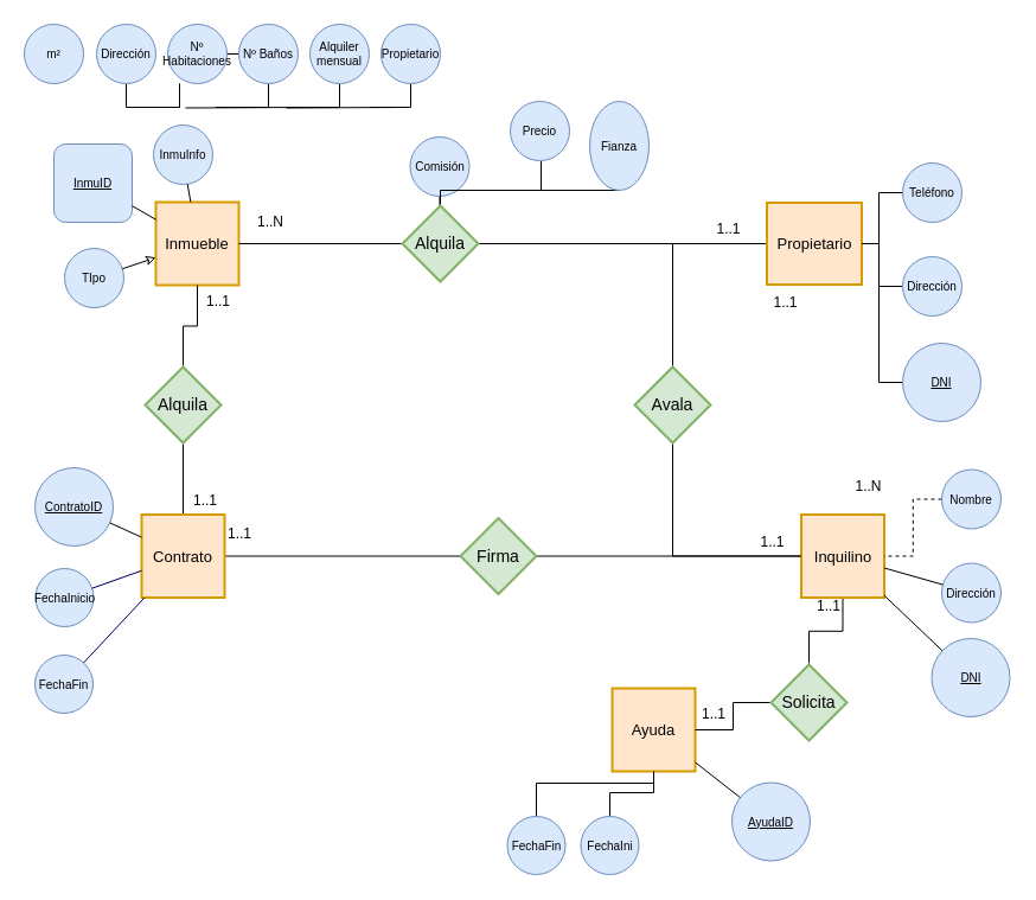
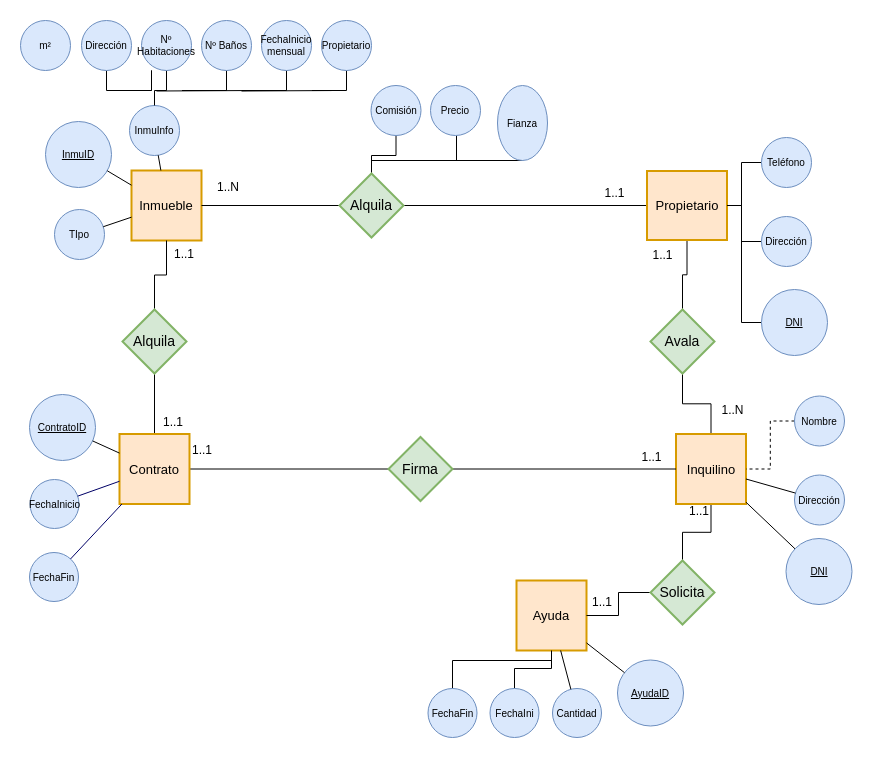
- <mxCell id="30" value="" style="edgeStyle=orthogonalEdgeStyle;rounded=0;orthogonalLoop=1;jettySize=auto;html=1;endArrow=none;endFill=0;" edge="1" parent="1" source="31" target="33"><mxGeometry relative="1" as="geometry" /></mxCell>
+ <mxCell id="30" value="" style="edgeStyle=orthogonalEdgeStyle;rounded=0;orthogonalLoop=1;jettySize=auto;html=1;endArrow=none;endFill=0;" edge="1" parent="1" source="31" target="3"><mxGeometry relative="1" as="geometry" /></mxCell>
- <mxCell id="35" value="Alquiler mensual" style="ellipse;whiteSpace=wrap;html=1;aspect=fixed;fontSize=10;fillColor=#dae8fc;strokeColor=#6c8ebf;" vertex="1" parent="1"><mxGeometry x="261" y="20" width="50" height="50" as="geometry" /></mxCell>
+ <mxCell id="35" value="FechaInicio mensual" style="ellipse;whiteSpace=wrap;html=1;aspect=fixed;fontSize=10;fillColor=#dae8fc;strokeColor=#6c8ebf;" vertex="1" parent="1"><mxGeometry x="261" y="20" width="50" height="50" as="geometry" /></mxCell>
- <mxCell id="43" value="Comisión" style="ellipse;whiteSpace=wrap;html=1;aspect=fixed;fontSize=10;fillColor=#dae8fc;strokeColor=#6c8ebf;" vertex="1" parent="1"><mxGeometry x="345.5" y="115" width="50" height="50" as="geometry" /></mxCell>
+ <mxCell id="43" value="Comisión" style="ellipse;whiteSpace=wrap;html=1;aspect=fixed;fontSize=10;fillColor=#dae8fc;strokeColor=#6c8ebf;" vertex="1" parent="1"><mxGeometry x="370.5" y="85" width="50" height="50" as="geometry" /></mxCell>
- <mxCell id="4" value="&lt;u&gt;InmuID&lt;/u&gt;" style="whiteSpace=wrap;html=1;aspect=fixed;fontSize=10;fillColor=#dae8fc;strokeColor=#6c8ebf;rounded=1;" parent="1" vertex="1"><mxGeometry x="45" y="121" width="66" height="66" as="geometry" /></mxCell>
+ <mxCell id="4" value="&lt;u&gt;InmuID&lt;/u&gt;" style="ellipse;whiteSpace=wrap;html=1;aspect=fixed;fontSize=10;fillColor=#dae8fc;strokeColor=#6c8ebf;" parent="1" vertex="1"><mxGeometry x="45" y="121" width="66" height="66" as="geometry" /></mxCell>
- <mxCell id="22" style="edgeStyle=none;rounded=0;html=1;endArrow=classic;endFill=0;jettySize=auto;orthogonalLoop=1;fontSize=12;" parent="1" source="5" target="2" edge="1"><mxGeometry relative="1" as="geometry"><mxPoint x="121" y="270" as="sourcePoint" /></mxGeometry></mxCell>
+ <mxCell id="22" style="edgeStyle=none;rounded=0;html=1;endArrow=none;endFill=0;jettySize=auto;orthogonalLoop=1;fontSize=12;" parent="1" source="5" target="2" edge="1"><mxGeometry relative="1" as="geometry"><mxPoint x="121" y="270" as="sourcePoint" /></mxGeometry></mxCell>
- <mxCell id="80" value="Avala" style="shape=rhombus;strokeWidth=2;fontSize=17;perimeter=rhombusPerimeter;whiteSpace=wrap;html=1;align=center;fontSize=14;fillColor=#d5e8d4;strokeColor=#82b366;" vertex="1" parent="1"><mxGeometry x="535" y="309" width="64" height="64" as="geometry" /></mxCell>
+ <mxCell id="80" value="Avala" style="shape=rhombus;strokeWidth=2;fontSize=17;perimeter=rhombusPerimeter;whiteSpace=wrap;html=1;align=center;fontSize=14;fillColor=#d5e8d4;strokeColor=#82b366;" vertex="1" parent="1"><mxGeometry x="650" y="309" width="64" height="64" as="geometry" /></mxCell>
+ <mxCell id="60" style="edgeStyle=none;rounded=0;html=1;startArrow=none;startFill=0;endArrow=none;endFill=0;jettySize=auto;orthogonalLoop=1;fontSize=10;" edge="1" parent="1" source="58" target="56"><mxGeometry relative="1" as="geometry" /></mxCell>
+ <mxCell id="58" value="Cantidad" style="ellipse;whiteSpace=wrap;html=1;aspect=fixed;fontSize=10;fillColor=#dae8fc;strokeColor=#6c8ebf;" vertex="1" parent="1"><mxGeometry x="552" y="688" width="49" height="49" as="geometry" /></mxCell>
